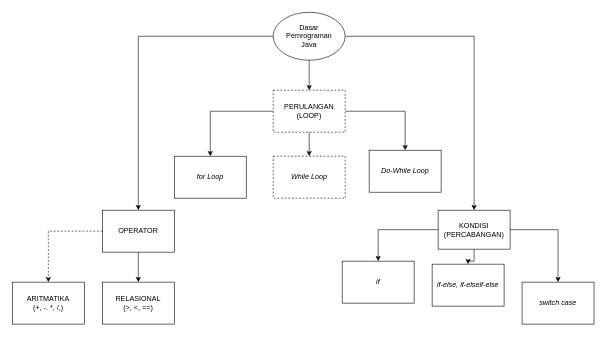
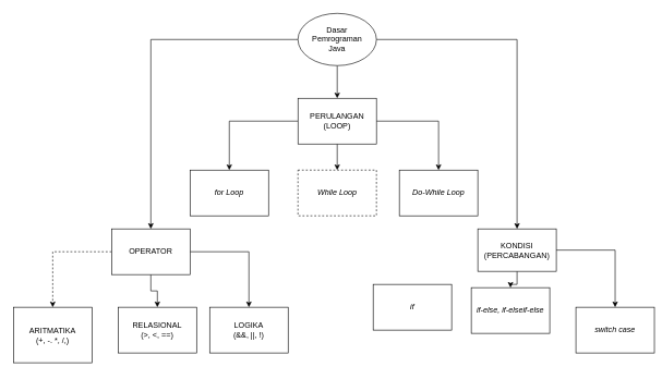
- <mxCell id="9" value="PERULANGAN&lt;div&gt;(LOOP)&lt;/div&gt;" style="whiteSpace=wrap;html=1;dashed=1;" parent="1" vertex="1"><mxGeometry x="455" y="150" width="120" height="70" as="geometry" /></mxCell>
+ <mxCell id="9" value="PERULANGAN&lt;div&gt;(LOOP)&lt;/div&gt;" style="whiteSpace=wrap;html=1;" parent="1" vertex="1"><mxGeometry x="455" y="150" width="120" height="70" as="geometry" /></mxCell>
- <mxCell id="10" value="&lt;i&gt;Do-While Loop&lt;/i&gt;" style="whiteSpace=wrap;html=1;" parent="1" vertex="1"><mxGeometry x="615" y="250" width="120" height="70" as="geometry" /></mxCell>
+ <mxCell id="10" value="&lt;i&gt;Do-While Loop&lt;/i&gt;" style="whiteSpace=wrap;html=1;" parent="1" vertex="1"><mxGeometry x="610" y="260" width="120" height="70" as="geometry" /></mxCell>
- <mxCell id="18" style="edgeStyle=orthogonalEdgeStyle;rounded=0;orthogonalLoop=1;jettySize=auto;html=1;" parent="1" source="20" target="25" edge="1"><mxGeometry relative="1" as="geometry"><mxPoint x="710" y="500" as="targetPoint" /></mxGeometry></mxCell>
+ <mxCell id="13" value="" style="edgeStyle=orthogonalEdgeStyle;rounded=0;orthogonalLoop=1;jettySize=auto;html=1;" parent="1" source="16" target="21" edge="1"><mxGeometry relative="1" as="geometry" /></mxCell>
- <mxCell id="23" value="ARITMATIKA&lt;div&gt;(+, -. *, /,)&lt;/div&gt;" style="whiteSpace=wrap;html=1;" parent="1" vertex="1"><mxGeometry x="20" y="470" width="120" height="70" as="geometry" /></mxCell>
+ <mxCell id="23" value="ARITMATIKA&lt;div&gt;(+, -. *, /,)&lt;/div&gt;" style="whiteSpace=wrap;html=1;" parent="1" vertex="1"><mxGeometry x="20" y="470" width="120" height="85" as="geometry" /></mxCell>
- <mxCell id="22" value="RELASIONAL&lt;div&gt;(&amp;gt;, &amp;lt;, ==)&lt;/div&gt;" style="whiteSpace=wrap;html=1;" parent="1" vertex="1"><mxGeometry x="170" y="470" width="120" height="70" as="geometry" /></mxCell>
+ <mxCell id="22" value="RELASIONAL&lt;div&gt;(&amp;gt;, &amp;lt;, ==)&lt;/div&gt;" style="whiteSpace=wrap;html=1;" parent="1" vertex="1"><mxGeometry x="180" y="470" width="120" height="70" as="geometry" /></mxCell>
+ <mxCell id="21" value="LOGIKA&lt;div&gt;(&amp;amp;&amp;amp;, ||, !)&lt;/div&gt;" style="whiteSpace=wrap;html=1;" parent="1" vertex="1"><mxGeometry x="320" y="470" width="120" height="70" as="geometry" /></mxCell>
- <mxCell id="26" value="&lt;i&gt;switch case&lt;/i&gt;" style="whiteSpace=wrap;html=1;" parent="1" vertex="1"><mxGeometry x="870" y="470" width="120" height="70" as="geometry" /></mxCell>
+ <mxCell id="26" value="&lt;i&gt;switch case&lt;/i&gt;" style="whiteSpace=wrap;html=1;" parent="1" vertex="1"><mxGeometry x="880" y="470" width="120" height="70" as="geometry" /></mxCell>
